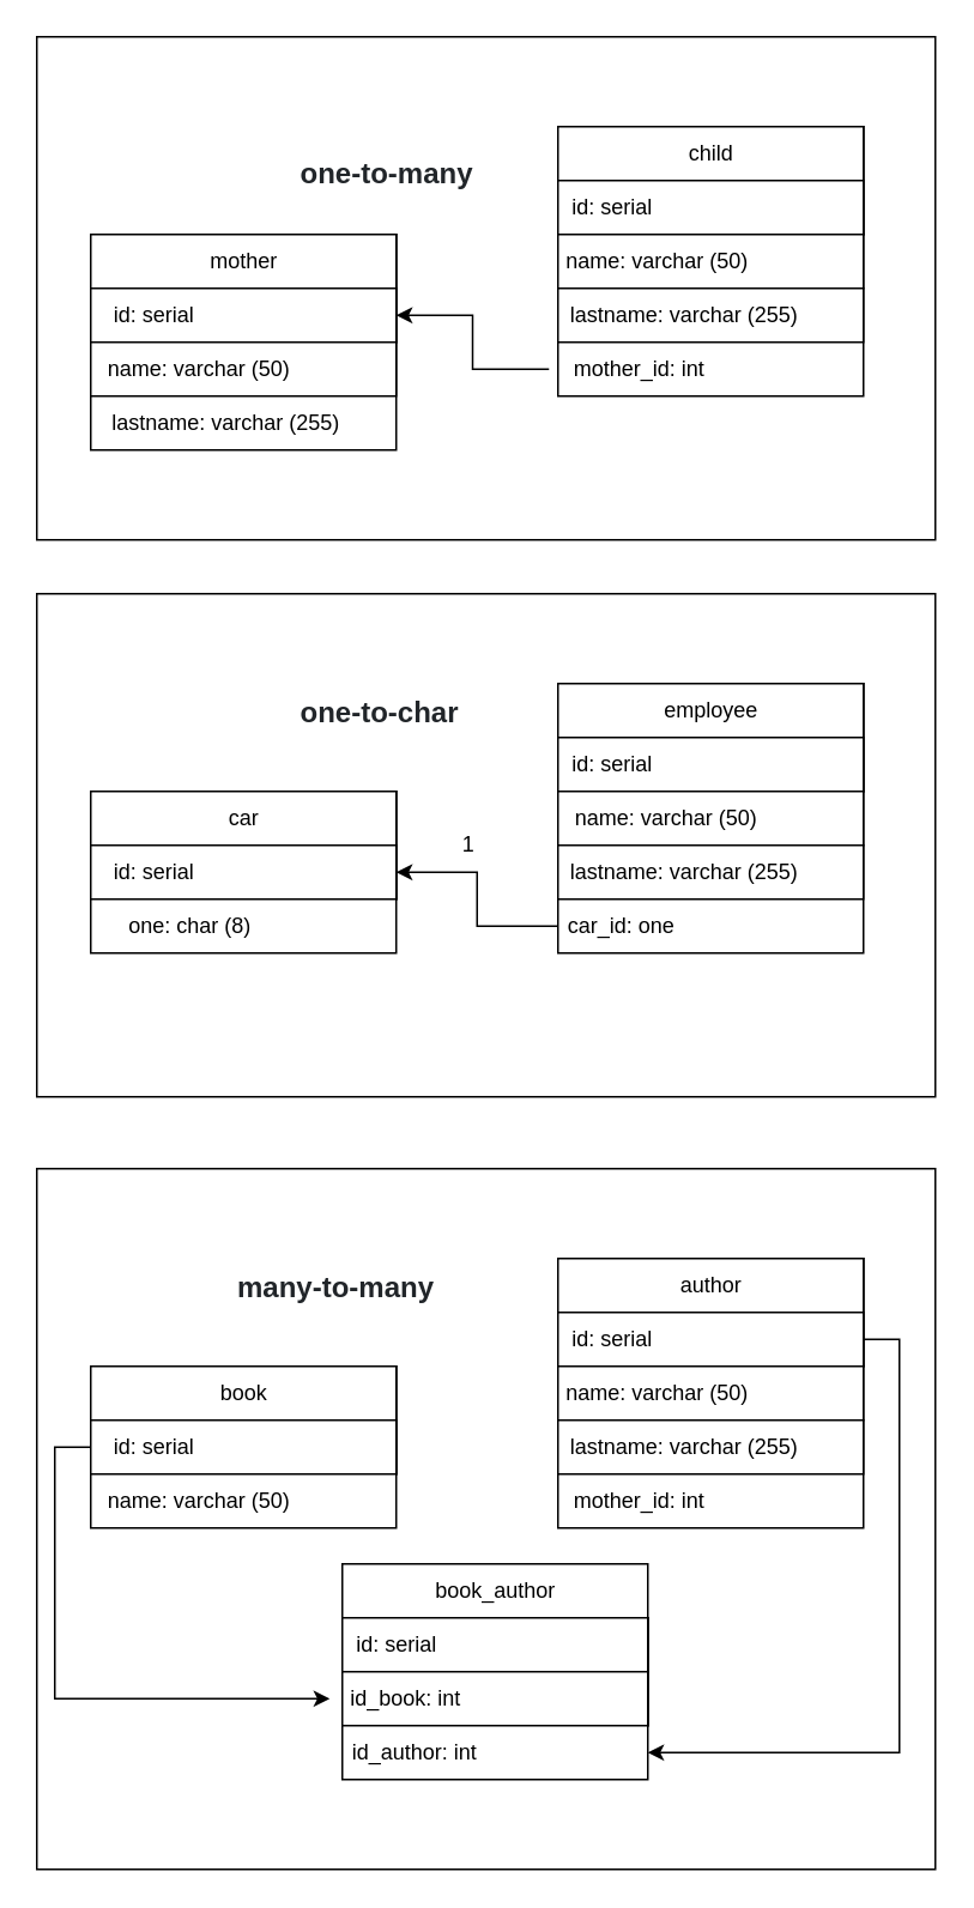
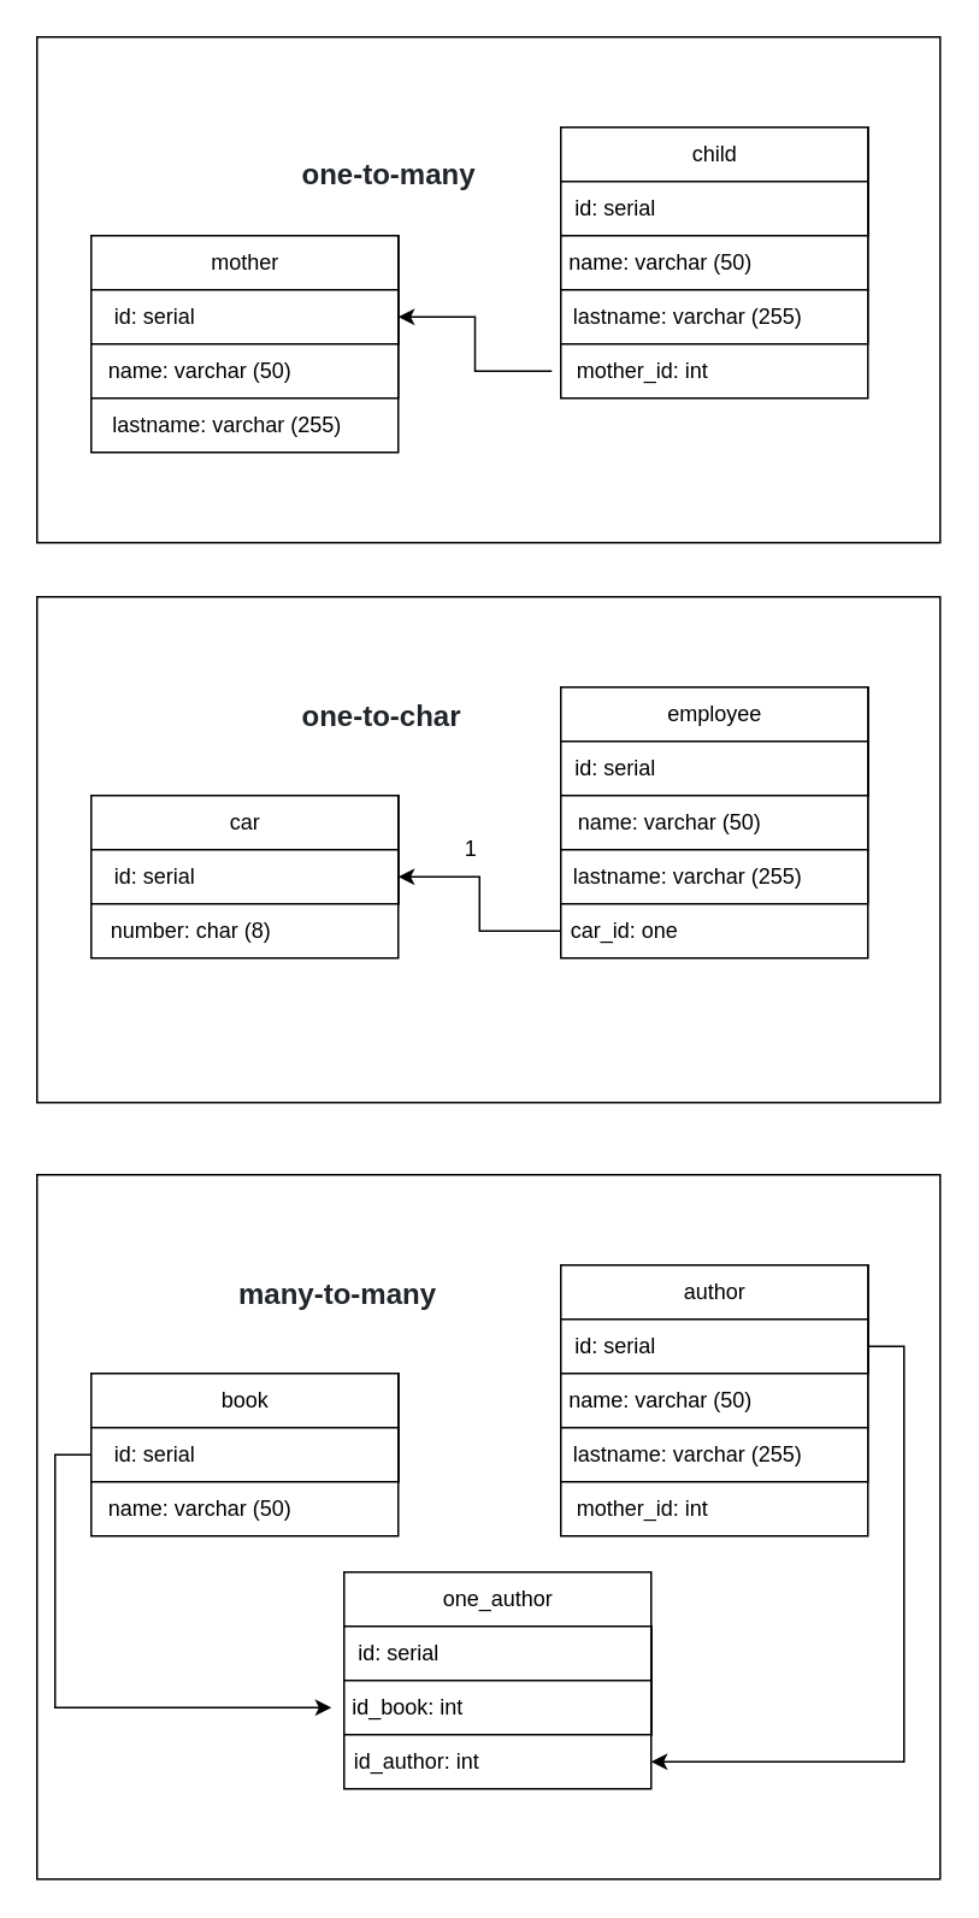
- <mxCell id="36" value="one: char (8)" style="text;html=1;align=center;verticalAlign=middle;resizable=0;points=[];autosize=1;strokeColor=none;fillColor=none;" vertex="1" parent="1"><mxGeometry x="50" y="500" width="110" height="30" as="geometry" /></mxCell>
+ <mxCell id="36" value="number: char (8)" style="text;html=1;align=center;verticalAlign=middle;resizable=0;points=[];autosize=1;strokeColor=none;fillColor=none;" vertex="1" parent="1"><mxGeometry x="50" y="500" width="110" height="30" as="geometry" /></mxCell>
- <mxCell id="80" value="book_author" style="text;html=1;align=center;verticalAlign=middle;resizable=0;points=[];autosize=1;strokeColor=none;fillColor=none;" vertex="1" parent="1"><mxGeometry x="230" y="870" width="90" height="30" as="geometry" /></mxCell>
+ <mxCell id="80" value="one_author" style="text;html=1;align=center;verticalAlign=middle;resizable=0;points=[];autosize=1;strokeColor=none;fillColor=none;" vertex="1" parent="1"><mxGeometry x="230" y="870" width="90" height="30" as="geometry" /></mxCell>
